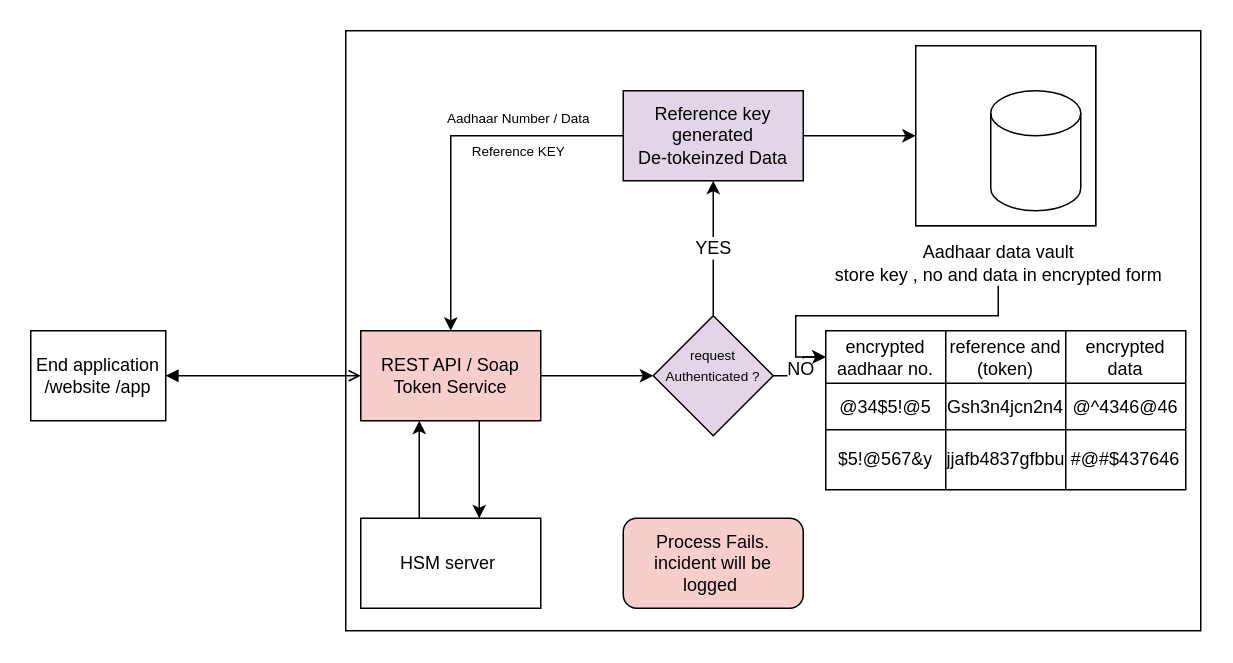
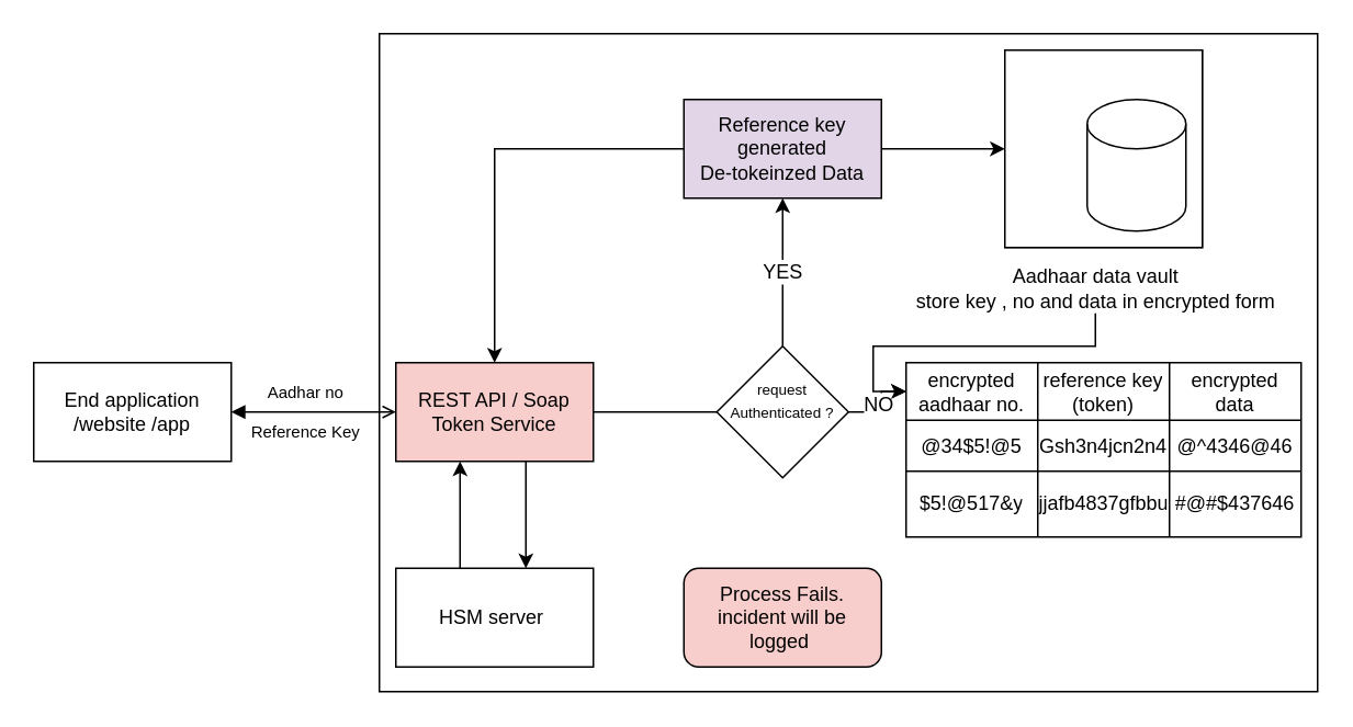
- <mxCell id="35" value="Aadhaar Number / Data&lt;br&gt;&lt;br&gt;Reference KEY" style="text;html=1;resizable=0;autosize=1;align=center;verticalAlign=middle;points=[];fillColor=none;strokeColor=none;rounded=0;shadow=0;fontFamily=Helvetica;fontSize=9;fontColor=default;" vertex="1" parent="1"><mxGeometry x="290" y="70" width="110" height="40" as="geometry" /></mxCell>
- <mxCell id="23" value="reference and&lt;br&gt;(token)" style="shape=partialRectangle;html=1;whiteSpace=wrap;connectable=0;fillColor=none;top=0;left=0;bottom=0;right=0;overflow=hidden;rounded=0;shadow=0;fontFamily=Helvetica;fontSize=12;fontColor=default;strokeColor=default;" vertex="1" parent="21"><mxGeometry x="80" width="80" height="35" as="geometry"><mxRectangle width="80" height="35" as="alternateBounds" /></mxGeometry></mxCell>
+ <mxCell id="23" value="reference key&lt;br&gt;(token)" style="shape=partialRectangle;html=1;whiteSpace=wrap;connectable=0;fillColor=none;top=0;left=0;bottom=0;right=0;overflow=hidden;rounded=0;shadow=0;fontFamily=Helvetica;fontSize=12;fontColor=default;strokeColor=default;" vertex="1" parent="21"><mxGeometry x="80" width="80" height="35" as="geometry"><mxRectangle width="80" height="35" as="alternateBounds" /></mxGeometry></mxCell>
- <mxCell id="19" value="End application /website /app" style="rounded=0;whiteSpace=wrap;html=1;shadow=0;fontFamily=Helvetica;fontSize=12;fontColor=default;strokeColor=default;fillColor=default;" vertex="1" parent="1"><mxGeometry x="20" y="220" width="90" height="60" as="geometry" /></mxCell>
+ <mxCell id="19" value="End application /website /app" style="rounded=0;whiteSpace=wrap;html=1;shadow=0;fontFamily=Helvetica;fontSize=12;fontColor=default;strokeColor=default;fillColor=default;" vertex="1" parent="1"><mxGeometry y="220" width="120" height="60" as="geometry" x="20" /></mxCell>
+ <mxCell id="36" value="&lt;font style=&quot;font-size: 10px&quot;&gt;Aadhar no&lt;br&gt;&lt;br&gt;Reference Key&lt;/font&gt;" style="text;html=1;resizable=0;autosize=1;align=center;verticalAlign=middle;points=[];fillColor=none;strokeColor=none;rounded=0;shadow=0;fontFamily=Helvetica;fontSize=9;fontColor=default;" vertex="1" parent="1"><mxGeometry x="145" y="230" width="80" height="40" as="geometry" /></mxCell>
- <mxCell id="6" style="edgeStyle=orthogonalEdgeStyle;rounded=0;orthogonalLoop=1;jettySize=auto;html=1;fontFamily=Helvetica;fontSize=12;fontColor=default;" edge="1" parent="1" source="7" target="10"><mxGeometry relative="1" as="geometry" /></mxCell>
+ <mxCell id="6" style="edgeStyle=orthogonalEdgeStyle;rounded=0;orthogonalLoop=1;jettySize=auto;html=1;fontFamily=Helvetica;fontSize=12;fontColor=default;endArrow=none;" edge="1" parent="1" source="7" target="10"><mxGeometry relative="1" as="geometry" /></mxCell>
- <mxCell id="10" value="&lt;font style=&quot;font-size: 9px&quot;&gt;request Authenticated ?&lt;br&gt;&lt;br&gt;&lt;/font&gt;" style="rhombus;whiteSpace=wrap;html=1;shadow=0;fillColor=#e1d5e7;" vertex="1" parent="1"><mxGeometry x="435" y="210" width="80" height="80" as="geometry" /></mxCell>
+ <mxCell id="10" value="&lt;font style=&quot;font-size: 9px&quot;&gt;request Authenticated ?&lt;br&gt;&lt;br&gt;&lt;/font&gt;" style="rhombus;whiteSpace=wrap;html=1;shadow=0;" vertex="1" parent="1"><mxGeometry x="435" y="210" width="80" height="80" as="geometry" /></mxCell>
- <mxCell id="30" value="&lt;span&gt;$5!@567&amp;amp;y&lt;/span&gt;" style="shape=partialRectangle;html=1;whiteSpace=wrap;connectable=0;fillColor=none;top=0;left=0;bottom=0;right=0;overflow=hidden;rounded=0;shadow=0;fontFamily=Helvetica;fontSize=12;fontColor=default;strokeColor=default;" vertex="1" parent="29"><mxGeometry width="80" height="40" as="geometry"><mxRectangle width="80" height="40" as="alternateBounds" /></mxGeometry></mxCell>
+ <mxCell id="30" value="&lt;span&gt;$5!@517&amp;amp;y&lt;/span&gt;" style="shape=partialRectangle;html=1;whiteSpace=wrap;connectable=0;fillColor=none;top=0;left=0;bottom=0;right=0;overflow=hidden;rounded=0;shadow=0;fontFamily=Helvetica;fontSize=12;fontColor=default;strokeColor=default;" vertex="1" parent="29"><mxGeometry width="80" height="40" as="geometry"><mxRectangle width="80" height="40" as="alternateBounds" /></mxGeometry></mxCell>
